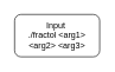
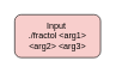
- <mxCell id="2" value="Input&amp;nbsp;&lt;br&gt;./fractol &amp;lt;arg1&amp;gt; &amp;lt;arg2&amp;gt; &amp;lt;arg3&amp;gt;" style="rounded=1;whiteSpace=wrap;html=1;" vertex="1" parent="1"><mxGeometry x="20" y="20" width="120" height="60" as="geometry" /></mxCell>
+ <mxCell id="2" value="Input&amp;nbsp;&lt;br&gt;./fractol &amp;lt;arg1&amp;gt; &amp;lt;arg2&amp;gt; &amp;lt;arg3&amp;gt;" style="rounded=1;whiteSpace=wrap;html=1;fillColor=#f8cecc;" vertex="1" parent="1"><mxGeometry x="20" y="20" width="120" height="60" as="geometry" /></mxCell>
